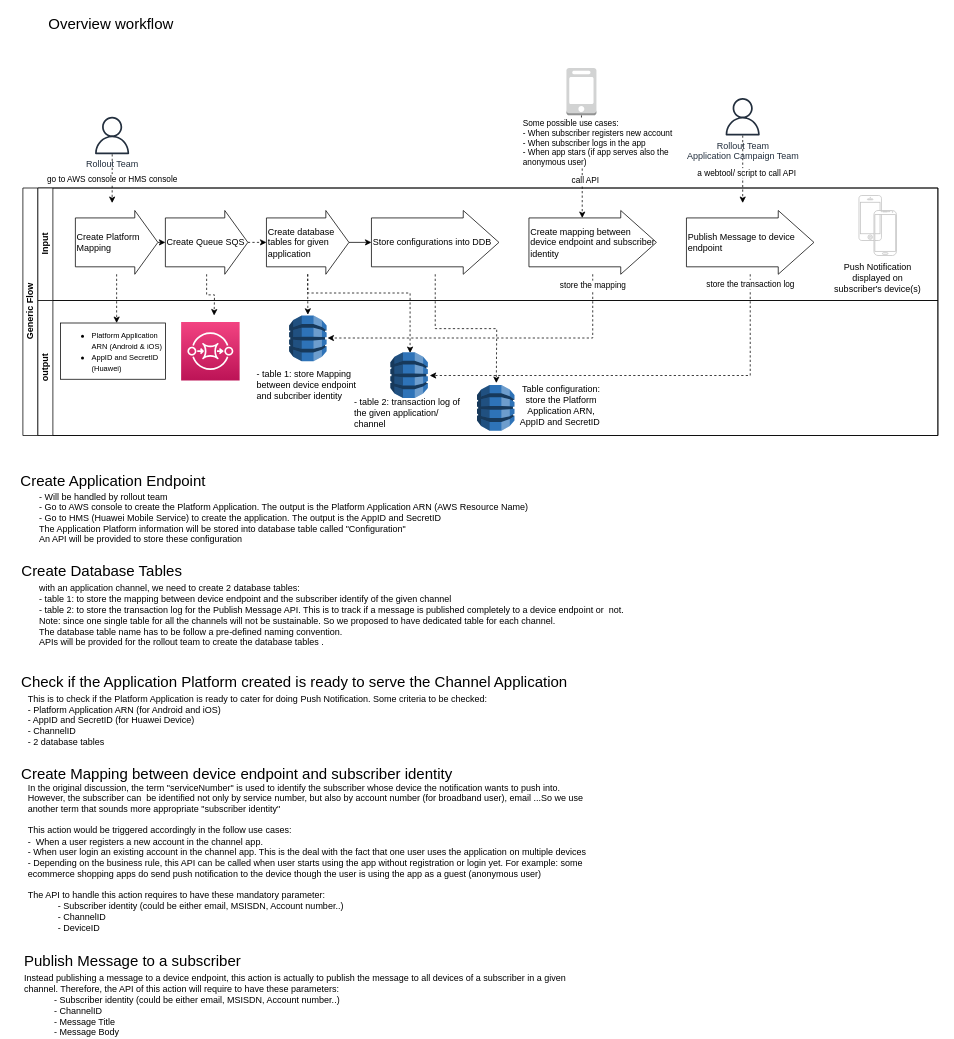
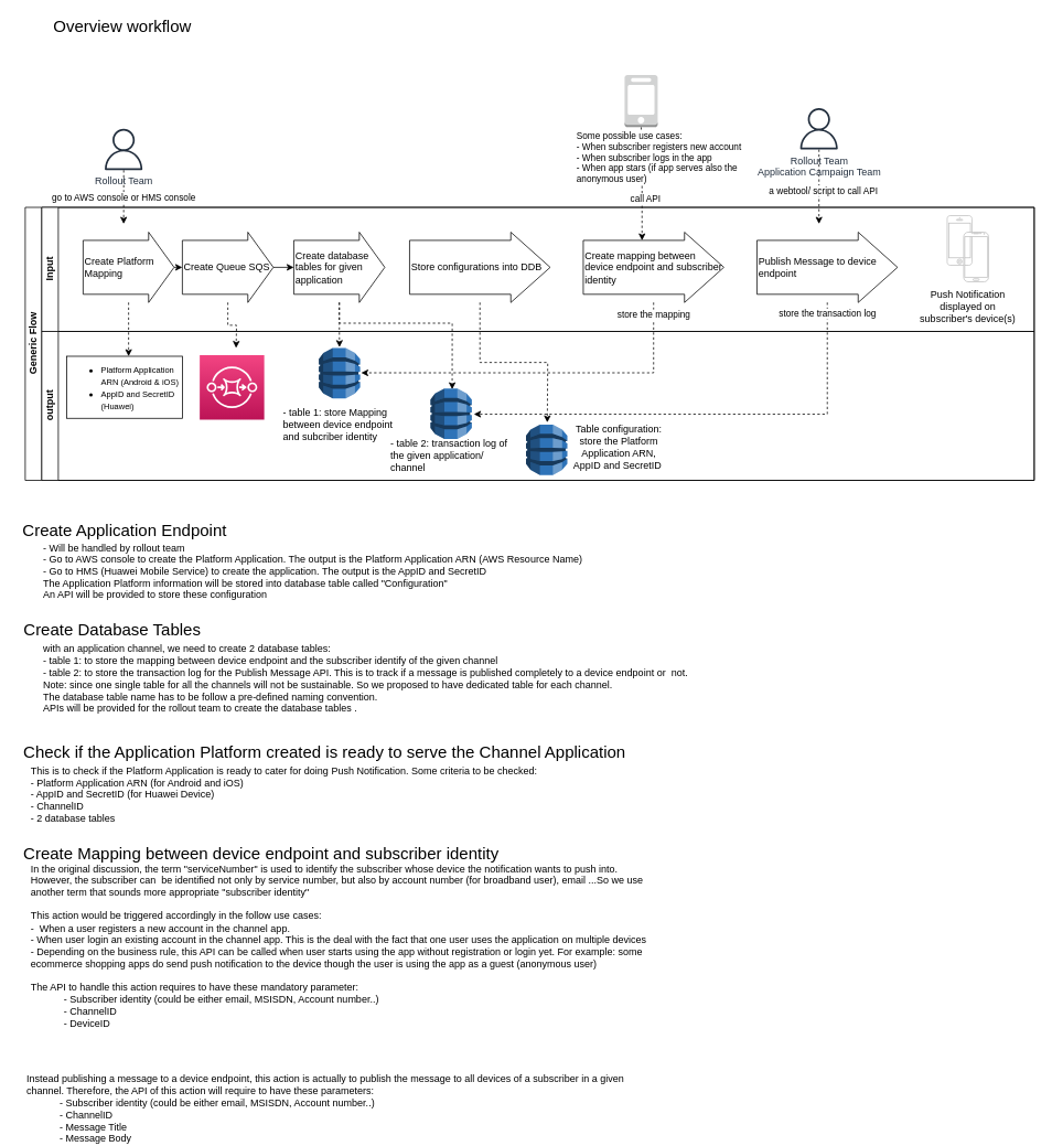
- <mxCell id="18" style="edgeStyle=orthogonalEdgeStyle;rounded=0;orthogonalLoop=1;jettySize=auto;html=1;exitX=1;exitY=0.5;exitDx=0;exitDy=0;exitPerimeter=0;entryX=0;entryY=0.5;entryDx=0;entryDy=0;entryPerimeter=0;dashed=1;" edge="1" parent="7" source="19" target="11"><mxGeometry relative="1" as="geometry" /></mxCell>
+ <mxCell id="18" style="edgeStyle=orthogonalEdgeStyle;rounded=0;orthogonalLoop=1;jettySize=auto;html=1;exitX=1;exitY=0.5;exitDx=0;exitDy=0;exitPerimeter=0;entryX=0;entryY=0.5;entryDx=0;entryDy=0;entryPerimeter=0;" edge="1" parent="7" source="19" target="11"><mxGeometry relative="1" as="geometry" /></mxCell>
- <mxCell id="10" style="edgeStyle=orthogonalEdgeStyle;rounded=0;orthogonalLoop=1;jettySize=auto;html=1;exitX=1;exitY=0.5;exitDx=0;exitDy=0;exitPerimeter=0;entryX=0;entryY=0.5;entryDx=0;entryDy=0;entryPerimeter=0;" edge="1" parent="7" source="11" target="12"><mxGeometry relative="1" as="geometry" /></mxCell>
- <mxCell id="47" value="&lt;span style=&quot;font-size: 20px&quot;&gt;Publish Message to a subscriber&lt;/span&gt;" style="text;html=1;align=left;verticalAlign=middle;resizable=0;points=[];autosize=1;strokeColor=none;" parent="1" vertex="1"><mxGeometry x="30" y="1270" width="300" height="20" as="geometry" /></mxCell>
